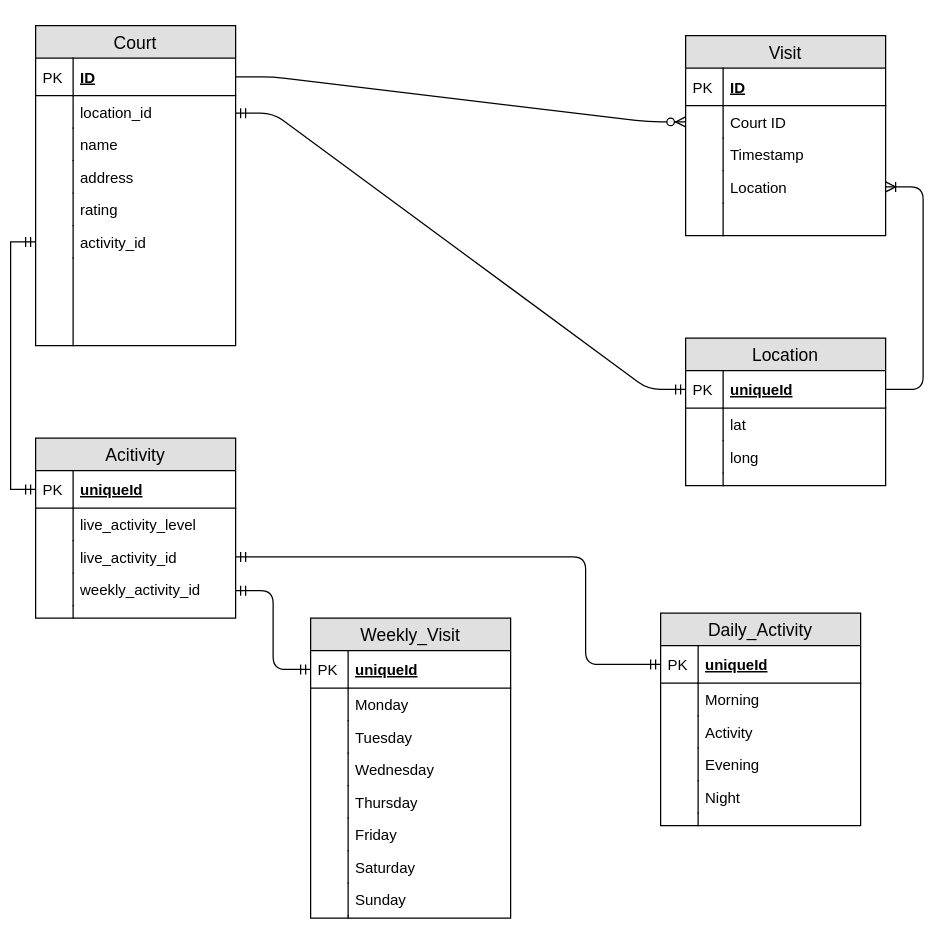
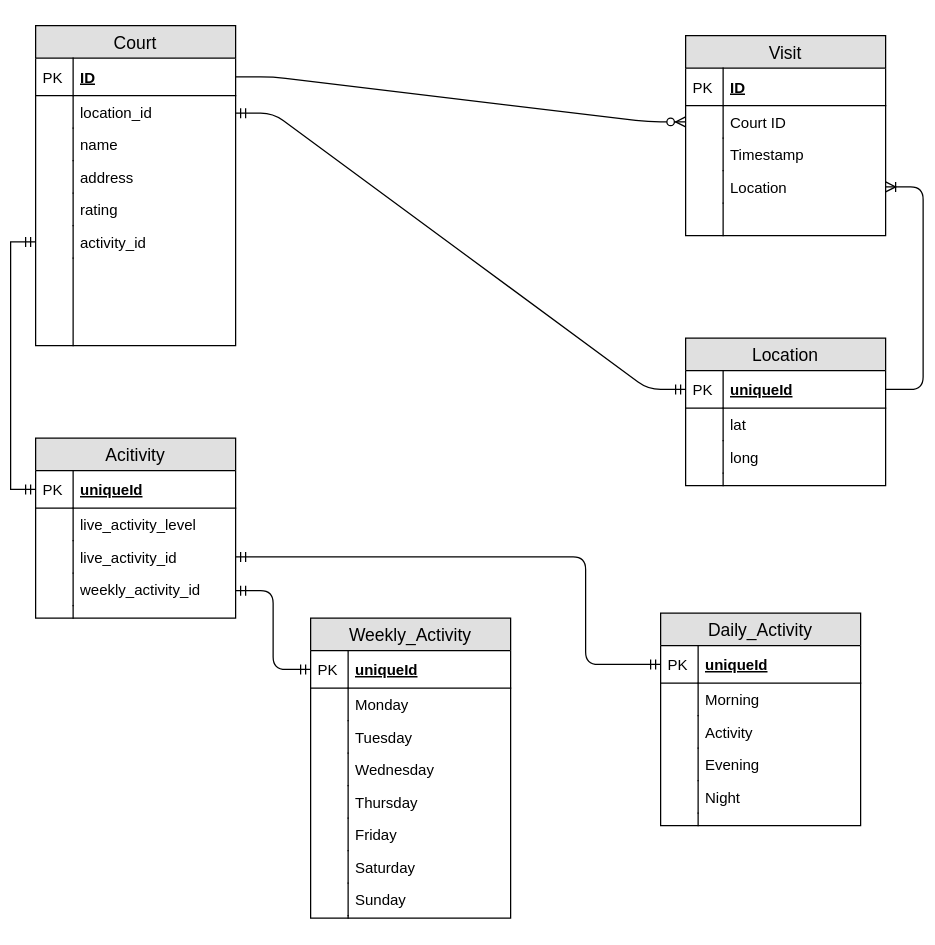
- <mxCell id="52" value="Weekly_Visit" style="swimlane;fontStyle=0;childLayout=stackLayout;horizontal=1;startSize=26;fillColor=#e0e0e0;horizontalStack=0;resizeParent=1;resizeParentMax=0;resizeLast=0;collapsible=1;marginBottom=0;swimlaneFillColor=#ffffff;align=center;fontSize=14;" vertex="1" parent="1"><mxGeometry x="240" y="494" width="160" height="240" as="geometry" /></mxCell>
+ <mxCell id="52" value="Weekly_Activity" style="swimlane;fontStyle=0;childLayout=stackLayout;horizontal=1;startSize=26;fillColor=#e0e0e0;horizontalStack=0;resizeParent=1;resizeParentMax=0;resizeLast=0;collapsible=1;marginBottom=0;swimlaneFillColor=#ffffff;align=center;fontSize=14;" vertex="1" parent="1"><mxGeometry x="240" y="494" width="160" height="240" as="geometry" /></mxCell>
